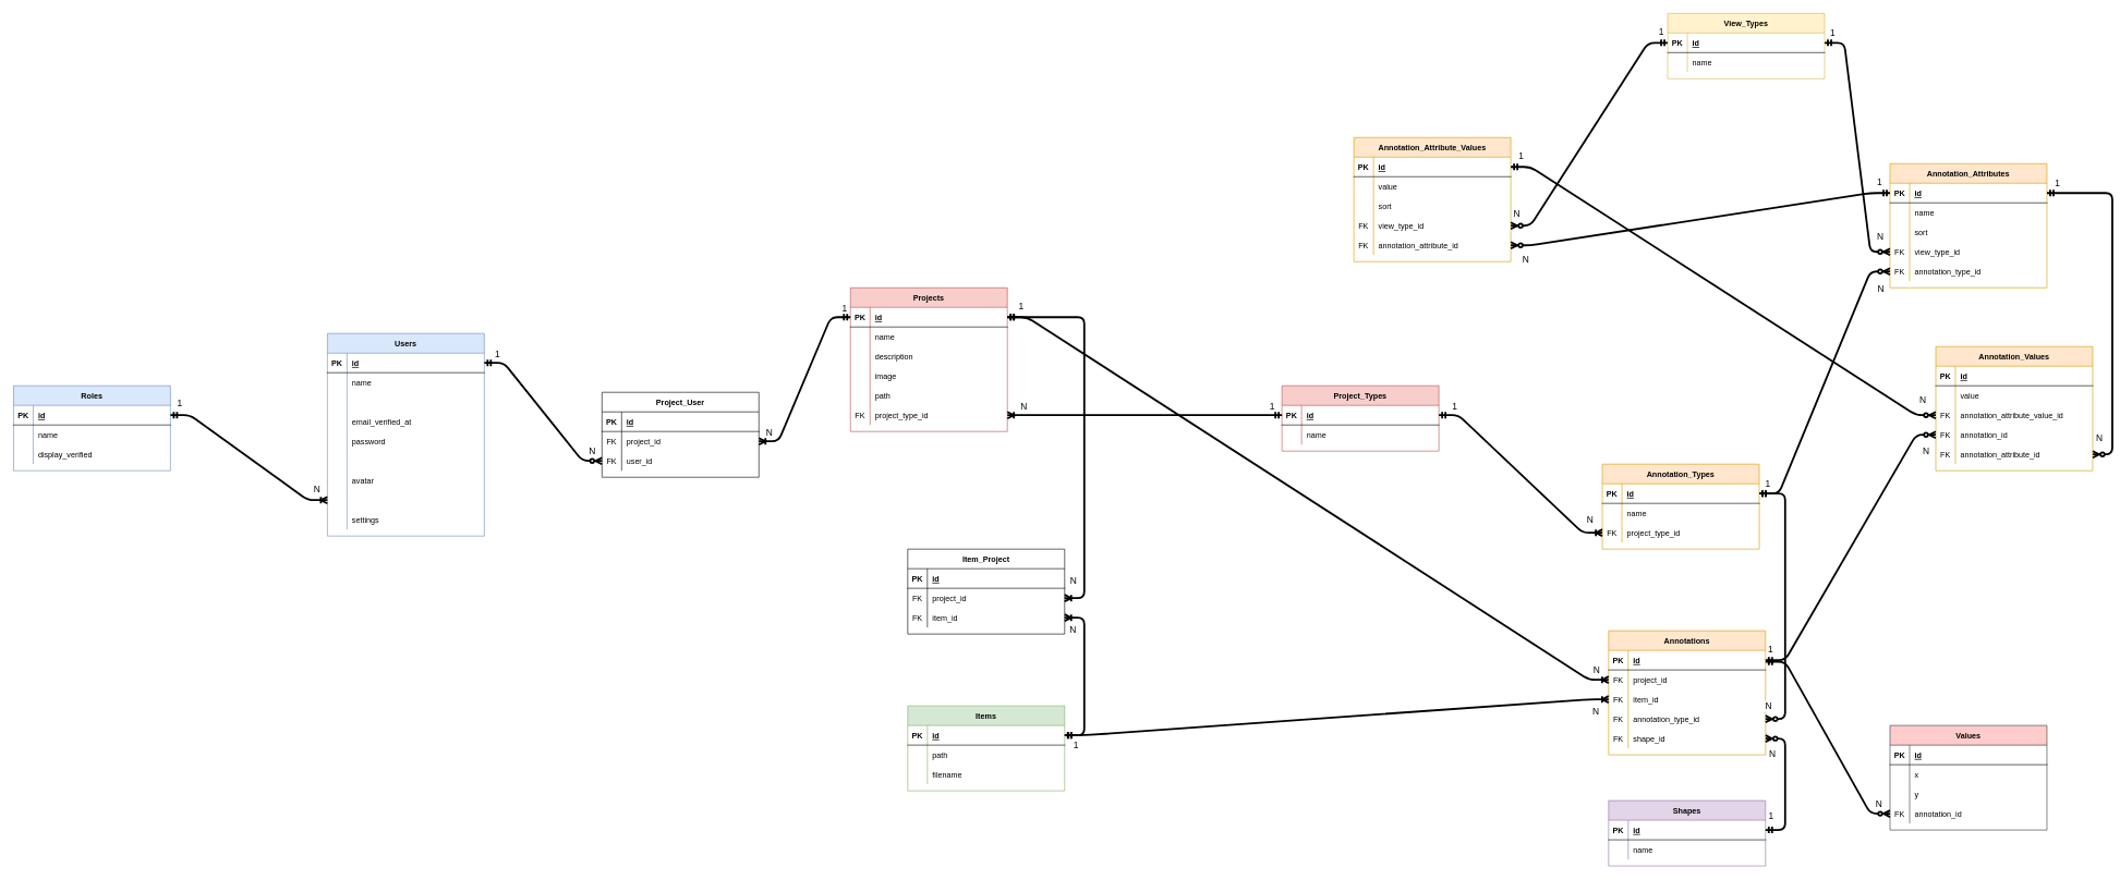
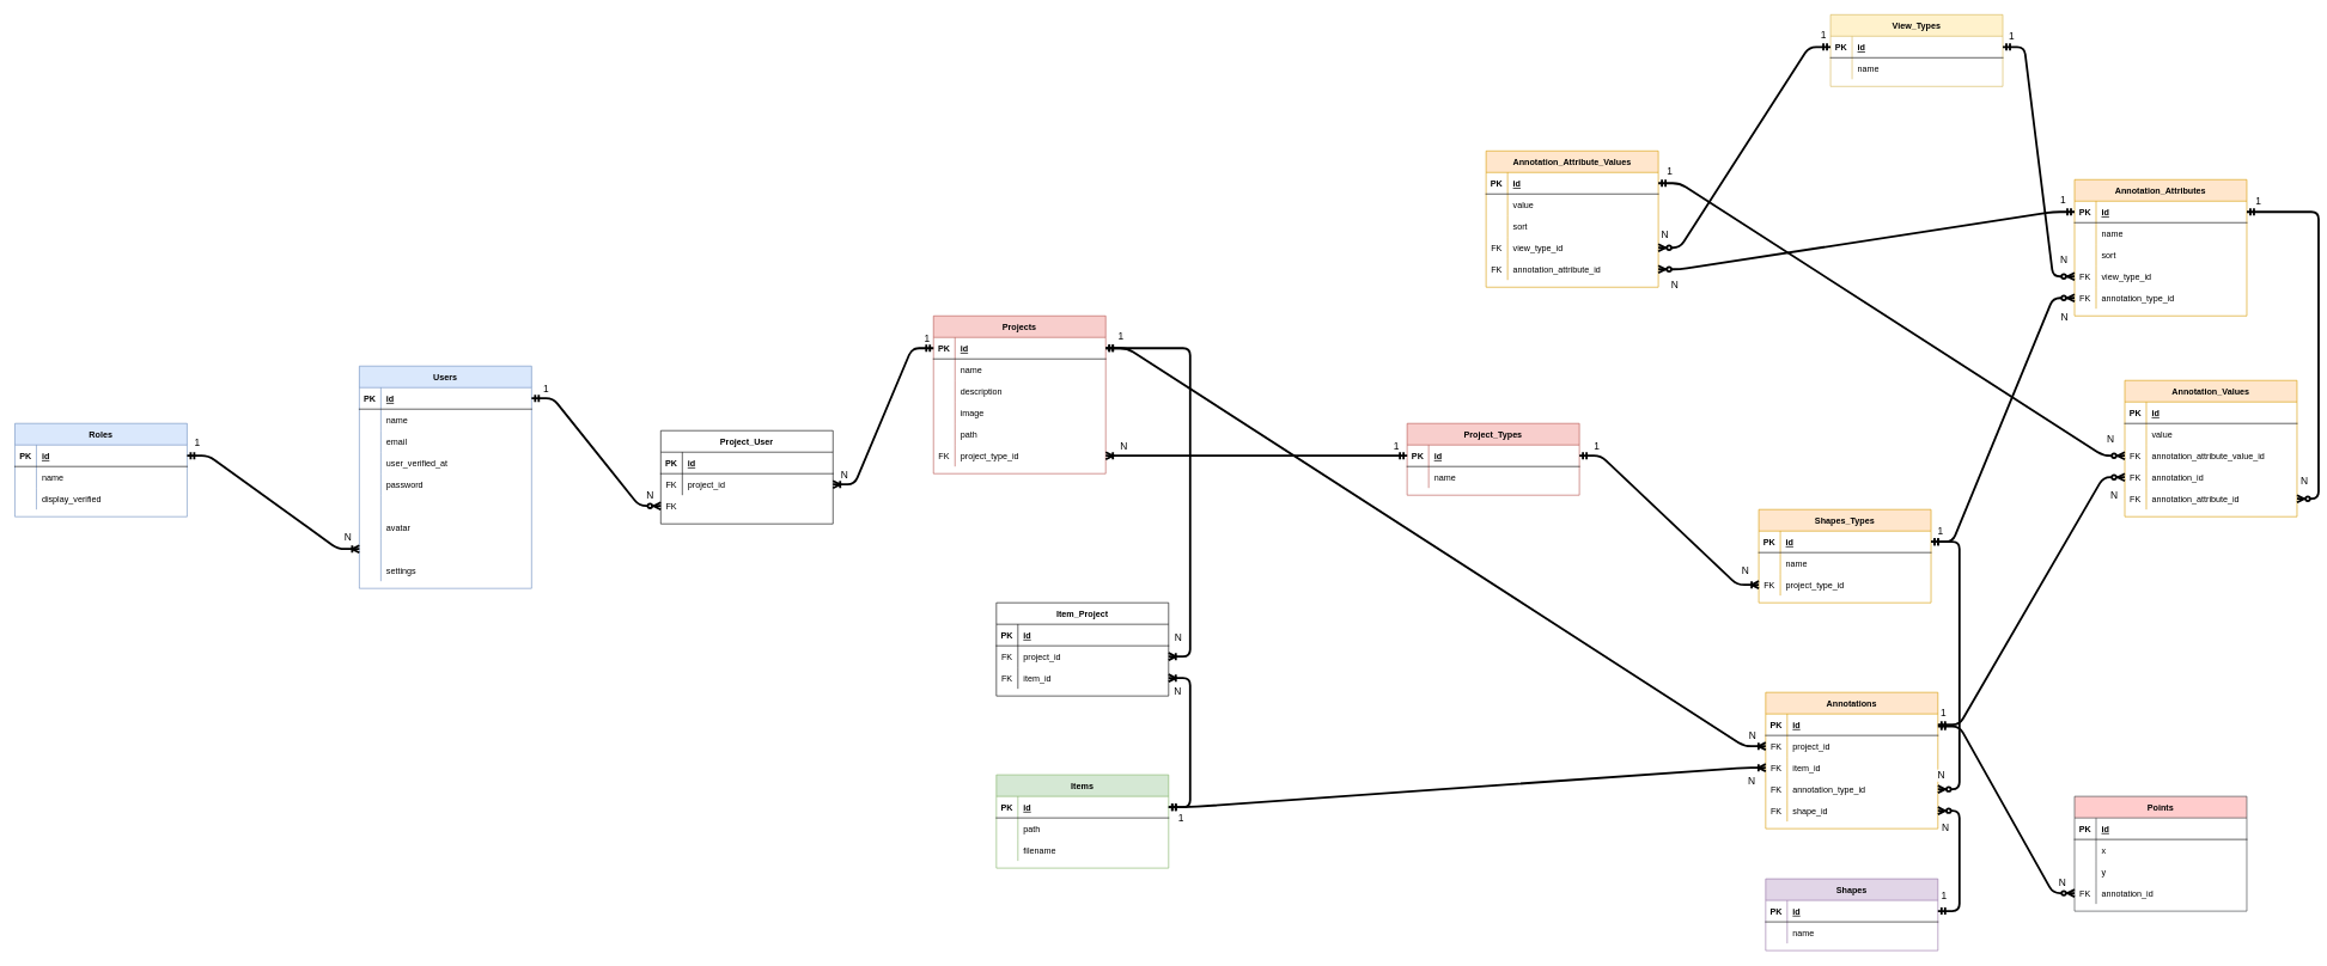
+ <mxCell id="11" value="email" style="shape=partialRectangle;connectable=0;fillColor=none;top=0;left=0;bottom=0;right=0;align=left;spacingLeft=6;overflow=hidden;" vertex="1" parent="9"><mxGeometry x="30" width="210" height="30" as="geometry" /></mxCell>
- <mxCell id="14" value="email_verified_at" style="shape=partialRectangle;connectable=0;fillColor=none;top=0;left=0;bottom=0;right=0;align=left;spacingLeft=6;overflow=hidden;" vertex="1" parent="12"><mxGeometry x="30" width="210" height="30" as="geometry" /></mxCell>
+ <mxCell id="14" value="user_verified_at" style="shape=partialRectangle;connectable=0;fillColor=none;top=0;left=0;bottom=0;right=0;align=left;spacingLeft=6;overflow=hidden;" vertex="1" parent="12"><mxGeometry x="30" width="210" height="30" as="geometry" /></mxCell>
- <mxCell id="73" value="user_id" style="shape=partialRectangle;connectable=0;fillColor=none;top=0;left=0;bottom=0;right=0;align=left;spacingLeft=6;overflow=hidden;" vertex="1" parent="71"><mxGeometry x="30" width="210" height="30" as="geometry" /></mxCell>
- <mxCell id="126" value="Annotation_Types" style="shape=table;startSize=30;container=1;collapsible=1;childLayout=tableLayout;fixedRows=1;rowLines=0;fontStyle=1;align=center;resizeLast=1;fillColor=#ffe6cc;strokeColor=#d79b00;" vertex="1" parent="1"><mxGeometry x="2450" y="710" width="240" height="130" as="geometry" /></mxCell>
+ <mxCell id="126" value="Shapes_Types" style="shape=table;startSize=30;container=1;collapsible=1;childLayout=tableLayout;fixedRows=1;rowLines=0;fontStyle=1;align=center;resizeLast=1;fillColor=#ffe6cc;strokeColor=#d79b00;" vertex="1" parent="1"><mxGeometry x="2450" y="710" width="240" height="130" as="geometry" /></mxCell>
- <mxCell id="175" value="Values" style="shape=table;startSize=30;container=1;collapsible=1;childLayout=tableLayout;fixedRows=1;rowLines=0;fontStyle=1;align=center;resizeLast=1;fillColor=#ffcccc;strokeColor=#36393d;" vertex="1" parent="1"><mxGeometry x="2890" y="1110" width="240" height="160" as="geometry" /></mxCell>
+ <mxCell id="175" value="Points" style="shape=table;startSize=30;container=1;collapsible=1;childLayout=tableLayout;fixedRows=1;rowLines=0;fontStyle=1;align=center;resizeLast=1;fillColor=#ffcccc;strokeColor=#36393d;" vertex="1" parent="1"><mxGeometry x="2890" y="1110" width="240" height="160" as="geometry" /></mxCell>
